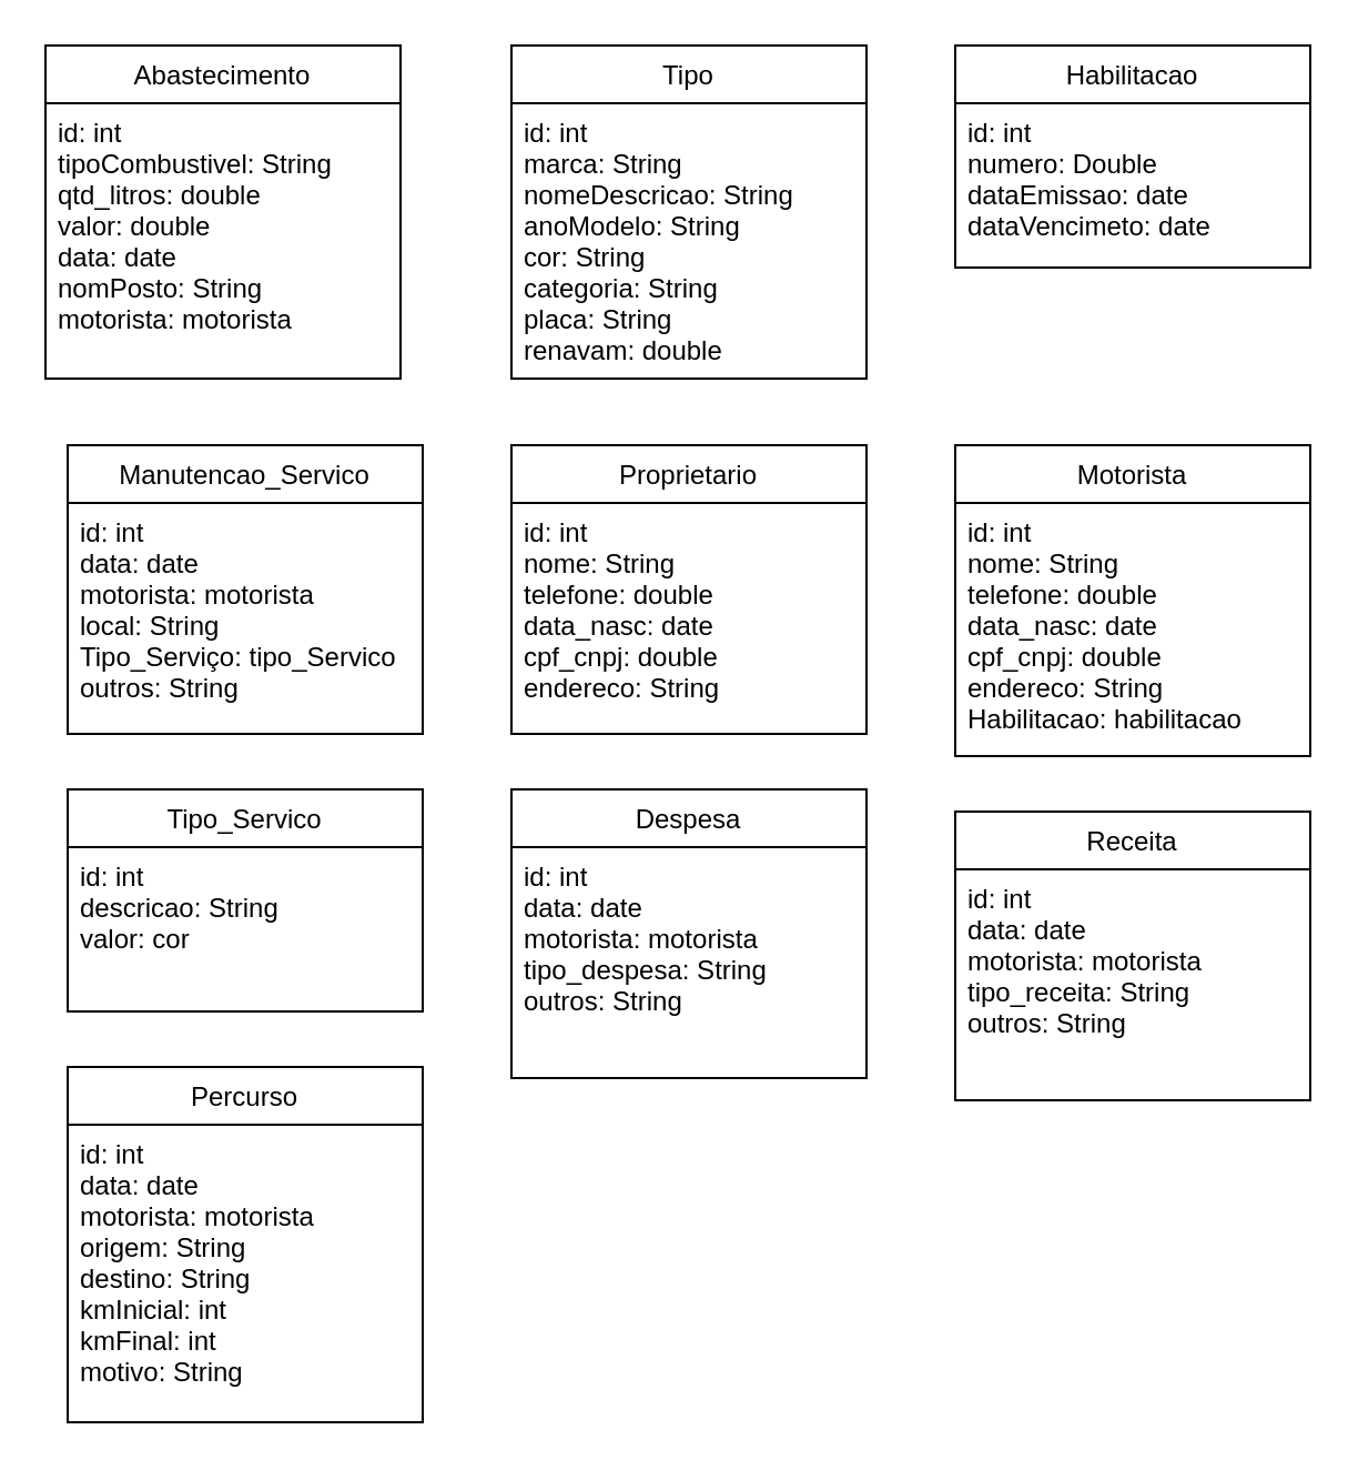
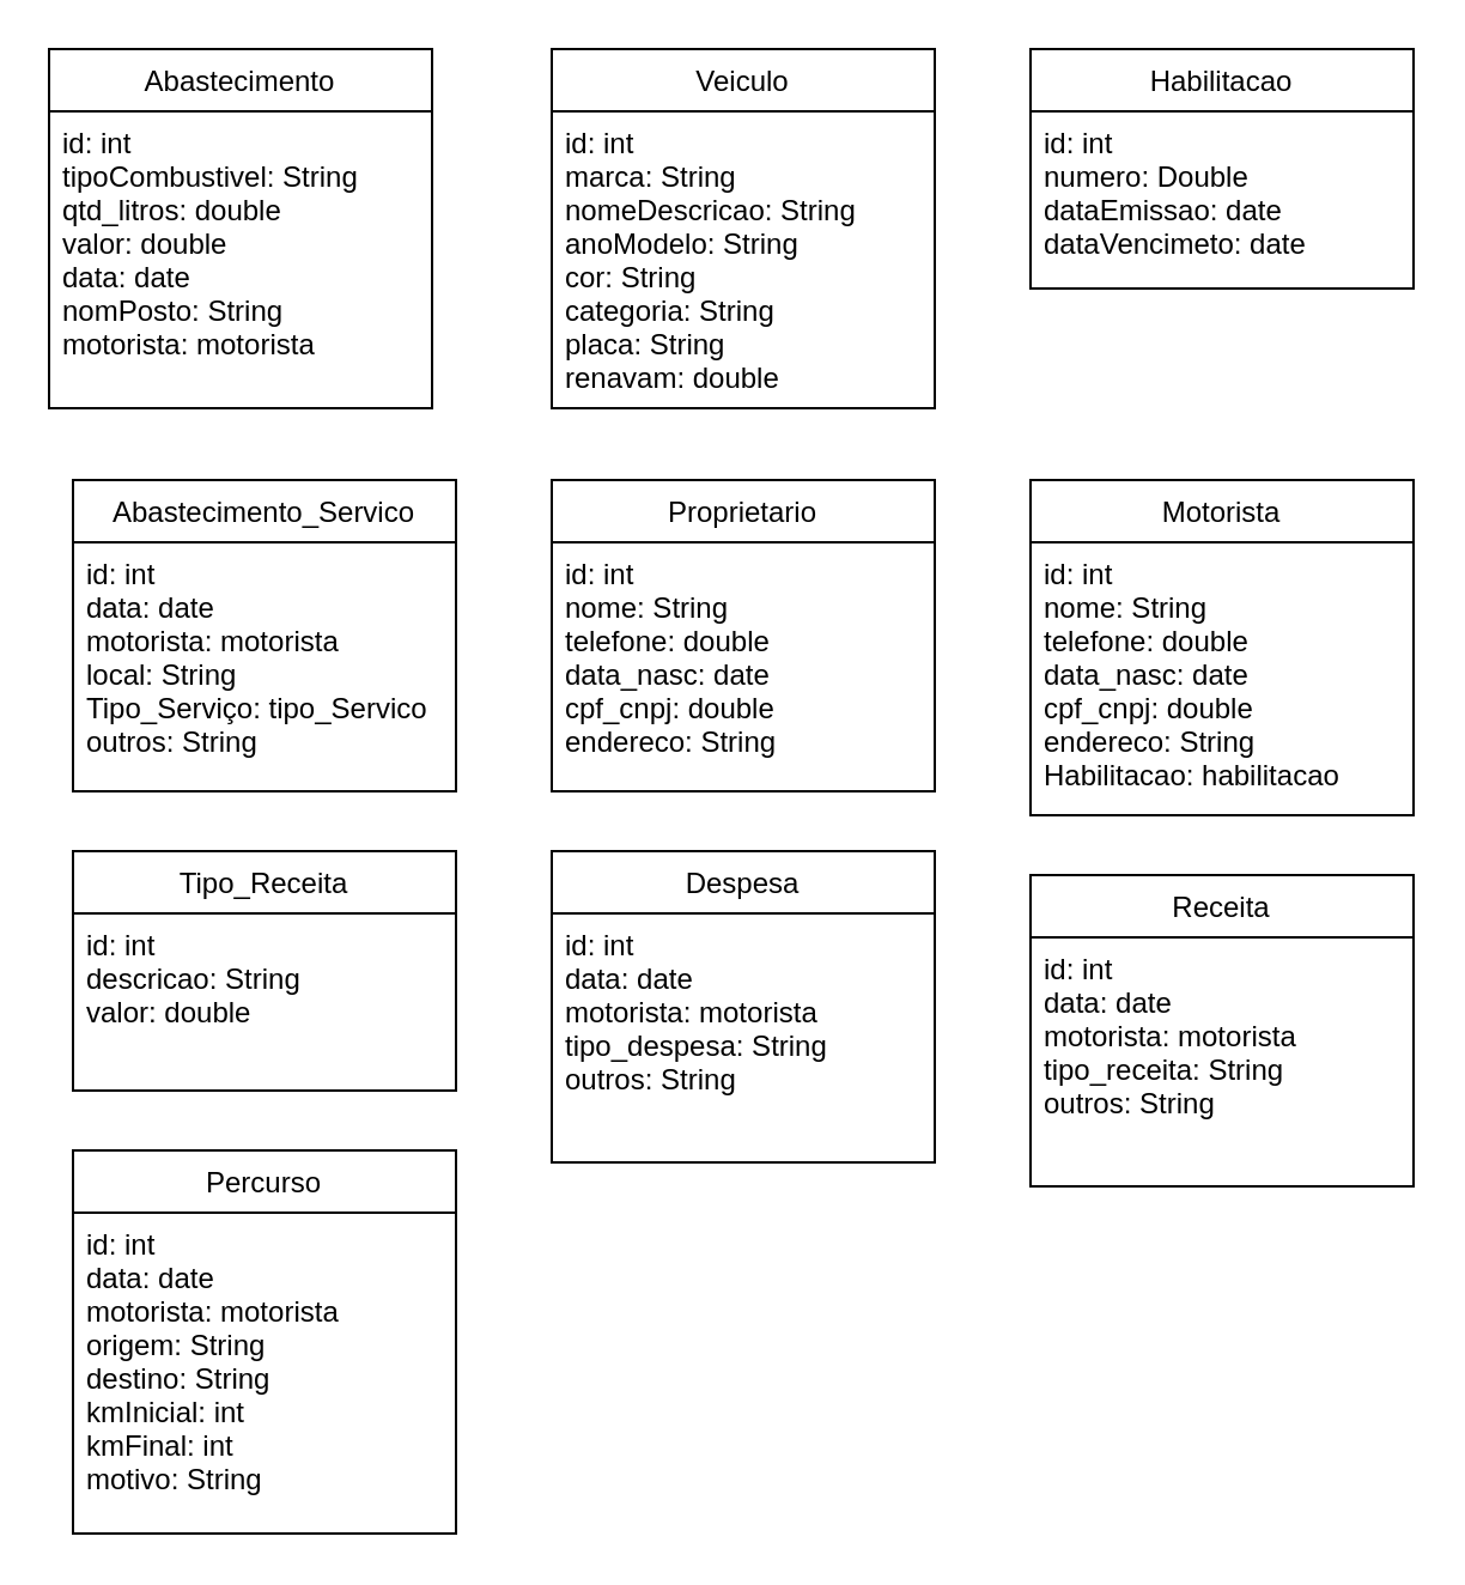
- <mxCell id="2" value="Tipo" style="swimlane;fontStyle=0;align=center;verticalAlign=top;childLayout=stackLayout;horizontal=1;startSize=26;horizontalStack=0;resizeParent=1;resizeParentMax=0;resizeLast=0;collapsible=1;marginBottom=0;" vertex="1" parent="1"><mxGeometry x="230" y="20" width="160" height="150" as="geometry" /></mxCell>
+ <mxCell id="2" value="Veiculo" style="swimlane;fontStyle=0;align=center;verticalAlign=top;childLayout=stackLayout;horizontal=1;startSize=26;horizontalStack=0;resizeParent=1;resizeParentMax=0;resizeLast=0;collapsible=1;marginBottom=0;" vertex="1" parent="1"><mxGeometry x="230" y="20" width="160" height="150" as="geometry" /></mxCell>
- <mxCell id="12" value="Manutencao_Servico" style="swimlane;fontStyle=0;childLayout=stackLayout;horizontal=1;startSize=26;fillColor=none;horizontalStack=0;resizeParent=1;resizeParentMax=0;resizeLast=0;collapsible=1;marginBottom=0;" vertex="1" parent="1"><mxGeometry x="30" y="200" width="160" height="130" as="geometry" /></mxCell>
+ <mxCell id="12" value="Abastecimento_Servico" style="swimlane;fontStyle=0;childLayout=stackLayout;horizontal=1;startSize=26;fillColor=none;horizontalStack=0;resizeParent=1;resizeParentMax=0;resizeLast=0;collapsible=1;marginBottom=0;" vertex="1" parent="1"><mxGeometry x="30" y="200" width="160" height="130" as="geometry" /></mxCell>
- <mxCell id="14" value="Tipo_Servico" style="swimlane;fontStyle=0;childLayout=stackLayout;horizontal=1;startSize=26;fillColor=none;horizontalStack=0;resizeParent=1;resizeParentMax=0;resizeLast=0;collapsible=1;marginBottom=0;" vertex="1" parent="1"><mxGeometry x="30" y="355" width="160" height="100" as="geometry" /></mxCell>
+ <mxCell id="14" value="Tipo_Receita" style="swimlane;fontStyle=0;childLayout=stackLayout;horizontal=1;startSize=26;fillColor=none;horizontalStack=0;resizeParent=1;resizeParentMax=0;resizeLast=0;collapsible=1;marginBottom=0;" vertex="1" parent="1"><mxGeometry x="30" y="355" width="160" height="100" as="geometry" /></mxCell>
- <mxCell id="15" value="id: int&#10;descricao: String&#10;valor: cor&#10;" style="text;strokeColor=none;fillColor=none;align=left;verticalAlign=top;spacingLeft=4;spacingRight=4;overflow=hidden;rotatable=0;points=[[0,0.5],[1,0.5]];portConstraint=eastwest;" vertex="1" parent="14"><mxGeometry y="26" width="160" height="74" as="geometry" /></mxCell>
+ <mxCell id="15" value="id: int&#10;descricao: String&#10;valor: double&#10;" style="text;strokeColor=none;fillColor=none;align=left;verticalAlign=top;spacingLeft=4;spacingRight=4;overflow=hidden;rotatable=0;points=[[0,0.5],[1,0.5]];portConstraint=eastwest;" vertex="1" parent="14"><mxGeometry y="26" width="160" height="74" as="geometry" /></mxCell>
